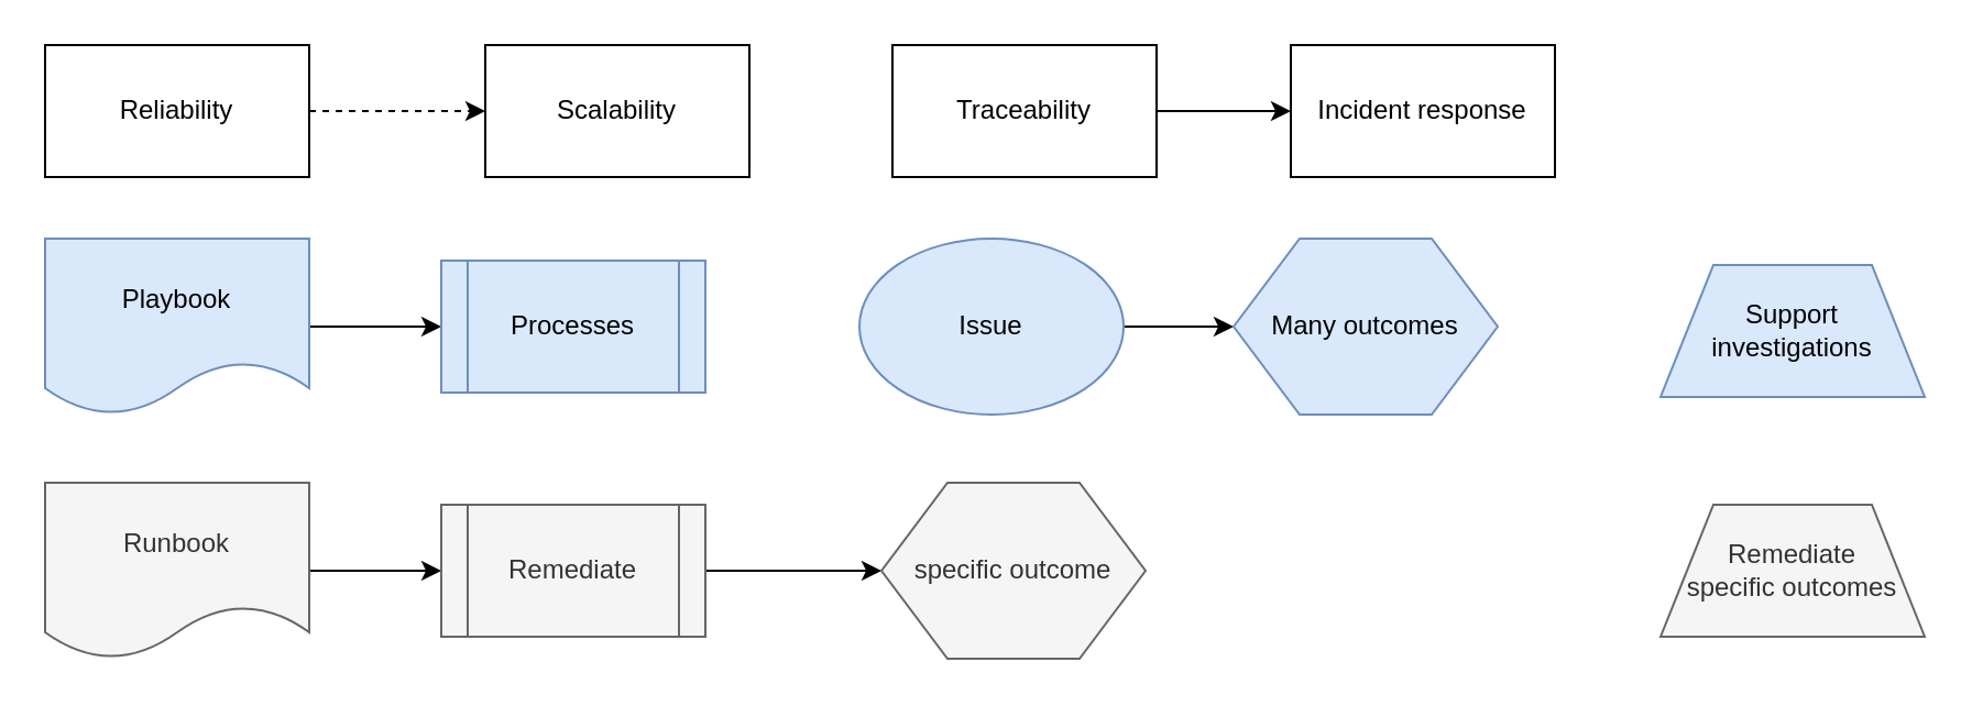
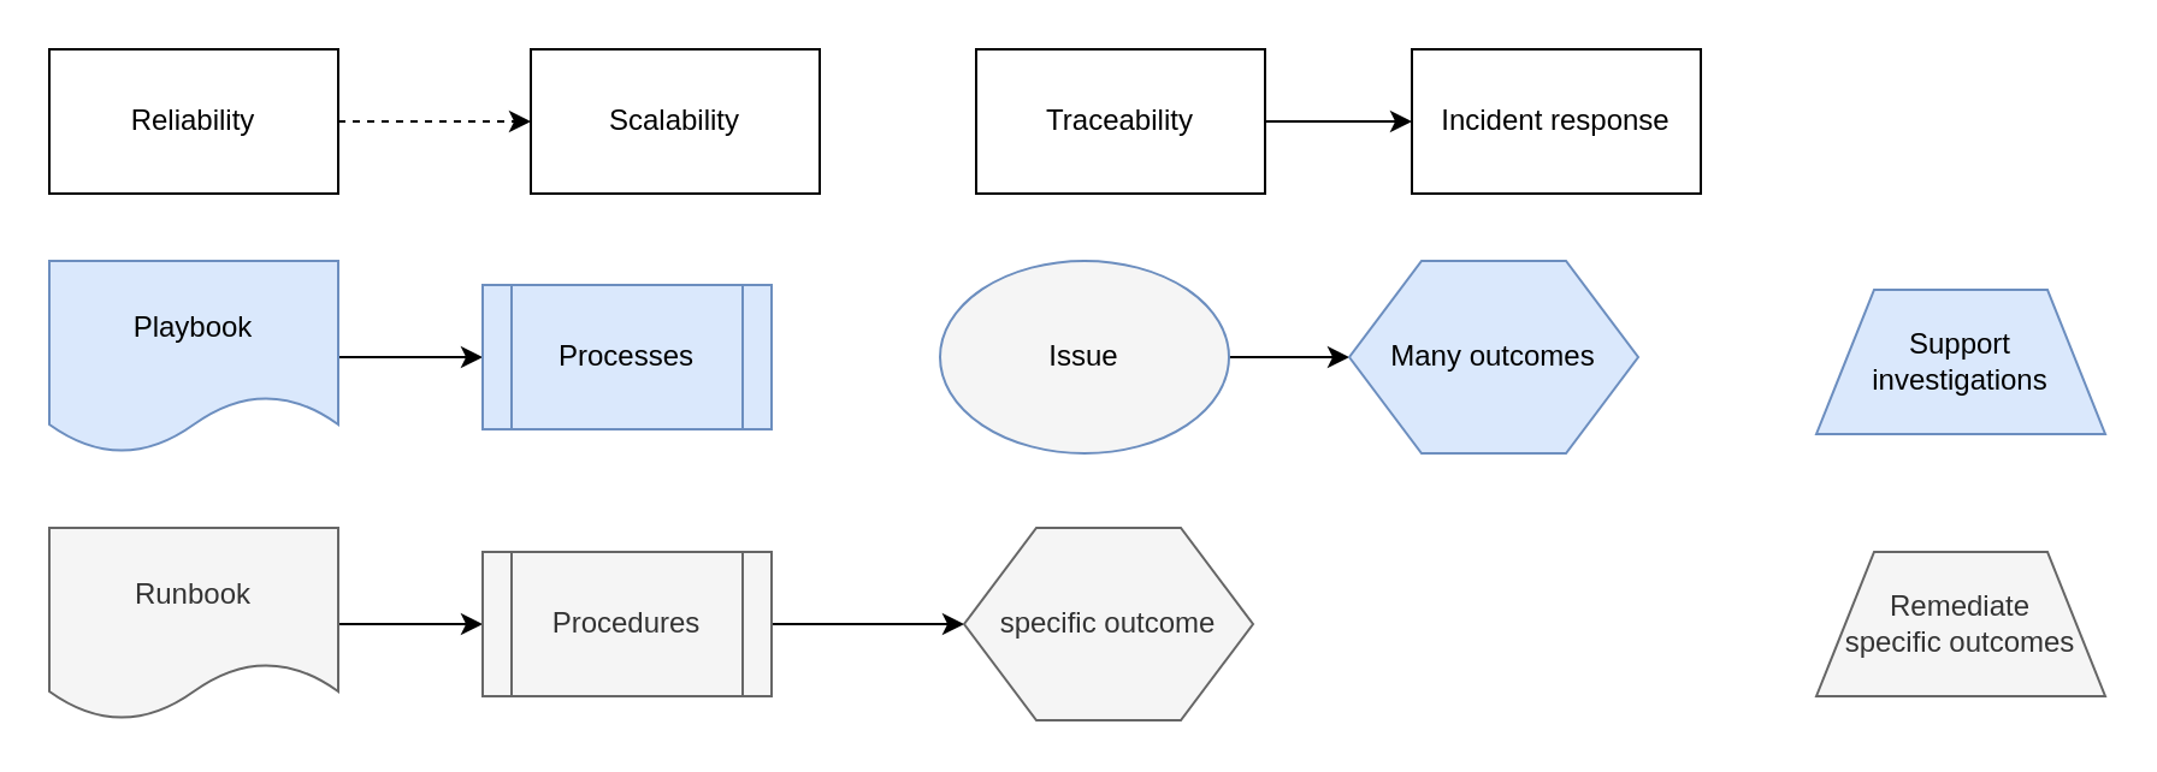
- <mxCell id="14" value="Issue" style="ellipse;whiteSpace=wrap;html=1;fillColor=#dae8fc;strokeColor=#6c8ebf;" vertex="1" parent="1"><mxGeometry x="390" y="108" width="120" height="80" as="geometry" /></mxCell>
+ <mxCell id="14" value="Issue" style="ellipse;whiteSpace=wrap;html=1;fillColor=#f5f5f5;strokeColor=#6c8ebf;" vertex="1" parent="1"><mxGeometry x="390" y="108" width="120" height="80" as="geometry" /></mxCell>
- <mxCell id="17" value="Remediate" style="shape=process;whiteSpace=wrap;html=1;backgroundOutline=1;fillColor=#f5f5f5;strokeColor=#666666;fontColor=#333333;" vertex="1" parent="1"><mxGeometry x="200" y="229" width="120" height="60" as="geometry" /></mxCell>
+ <mxCell id="17" value="Procedures" style="shape=process;whiteSpace=wrap;html=1;backgroundOutline=1;fillColor=#f5f5f5;strokeColor=#666666;fontColor=#333333;" vertex="1" parent="1"><mxGeometry x="200" y="229" width="120" height="60" as="geometry" /></mxCell>
